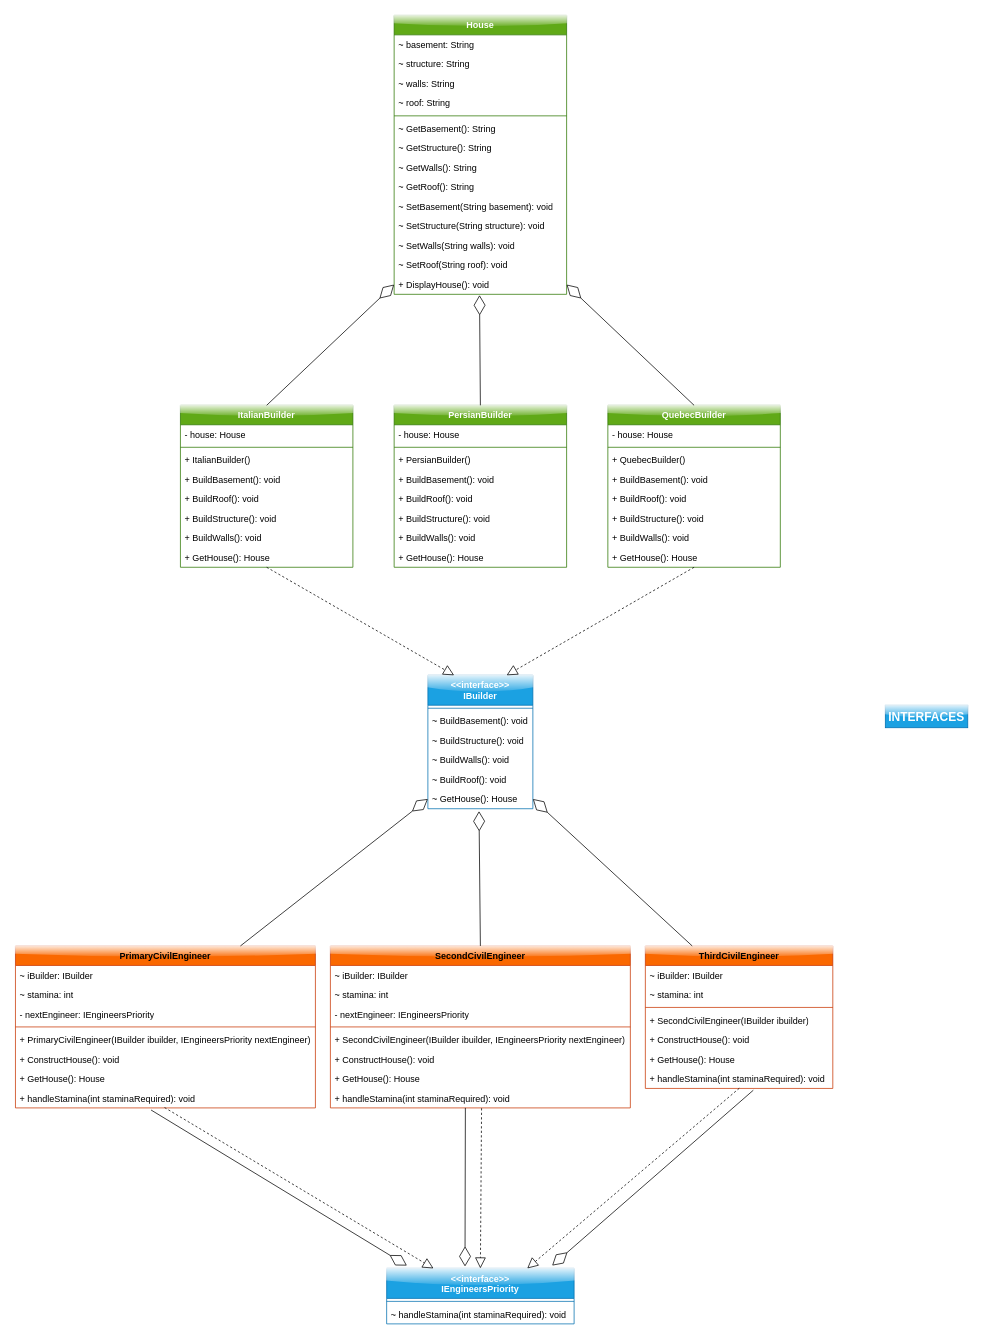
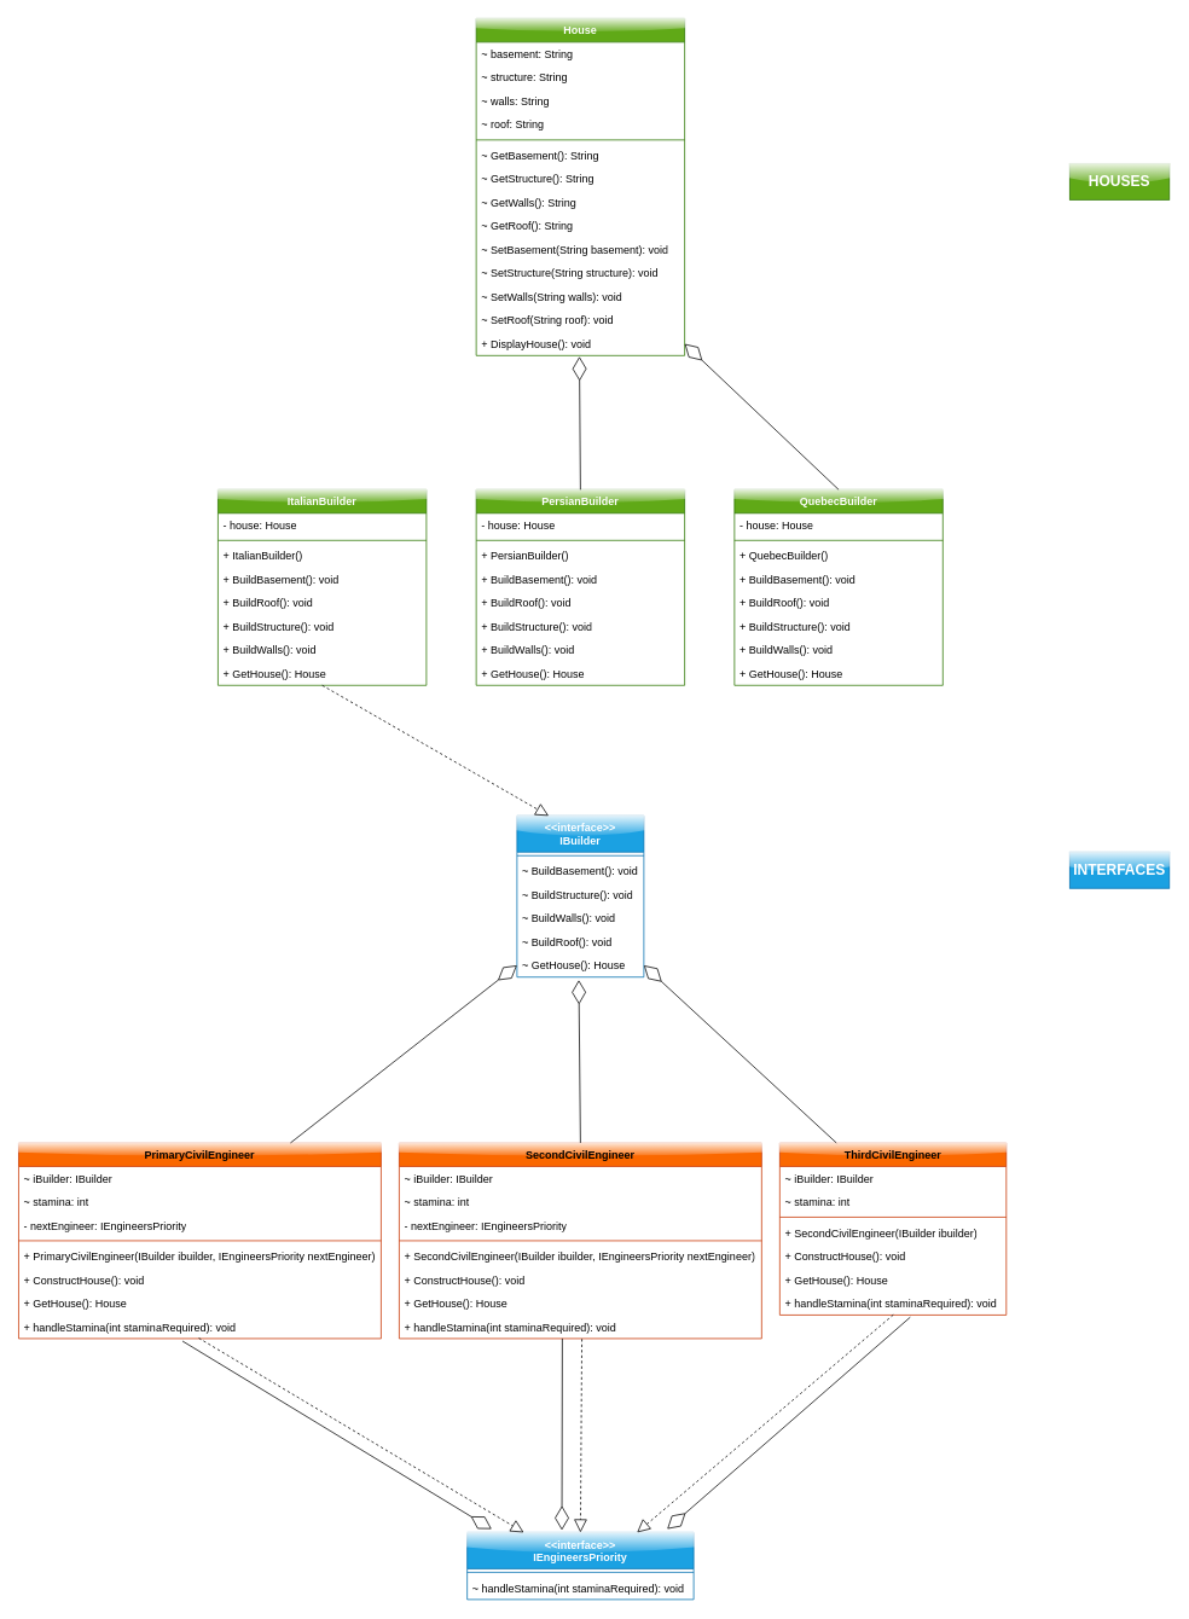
+ <mxCell id="28" value="&lt;b&gt;&lt;font style=&quot;font-size: 16px;&quot;&gt;HOUSES&lt;/font&gt;&lt;/b&gt;" style="html=1;whiteSpace=wrap;fillColor=#60a917;fontColor=#ffffff;strokeColor=#2D7600;glass=1;rounded=0;" vertex="1" parent="1"><mxGeometry x="1180" y="180" width="110" height="40" as="geometry" /></mxCell>
- <mxCell id="83" value="" style="endArrow=diamondThin;endFill=0;endSize=24;html=1;rounded=0;exitX=0.5;exitY=0;exitDx=0;exitDy=0;entryX=0;entryY=0.5;entryDx=0;entryDy=0;" edge="1" parent="1" source="44" target="43"><mxGeometry width="160" relative="1" as="geometry"><mxPoint x="350" y="510" as="sourcePoint" /><mxPoint x="610" y="420" as="targetPoint" /></mxGeometry></mxCell>
- <mxCell id="82" value="" style="endArrow=block;dashed=1;endFill=0;endSize=12;html=1;rounded=0;exitX=0.5;exitY=1;exitDx=0;exitDy=0;entryX=0.75;entryY=0;entryDx=0;entryDy=0;" edge="1" parent="1" source="62" target="71"><mxGeometry width="160" relative="1" as="geometry"><mxPoint x="660" y="880" as="sourcePoint" /><mxPoint x="820" y="880" as="targetPoint" /></mxGeometry></mxCell>
- <mxCell id="86" value="&lt;b&gt;&lt;font style=&quot;font-size: 16px;&quot;&gt;INTERFACES&lt;/font&gt;&lt;/b&gt;" style="html=1;whiteSpace=wrap;fillColor=#1ba1e2;fontColor=#ffffff;strokeColor=#006EAF;glass=1;rounded=0;" vertex="1" parent="1"><mxGeometry x="1180" y="940" width="110" height="30" as="geometry" /></mxCell>
+ <mxCell id="86" value="&lt;b&gt;&lt;font style=&quot;font-size: 16px;&quot;&gt;INTERFACES&lt;/font&gt;&lt;/b&gt;" style="html=1;whiteSpace=wrap;fillColor=#1ba1e2;fontColor=#ffffff;strokeColor=#006EAF;glass=1;rounded=0;" vertex="1" parent="1"><mxGeometry x="1180" y="940" width="110" height="40" as="geometry" /></mxCell>
